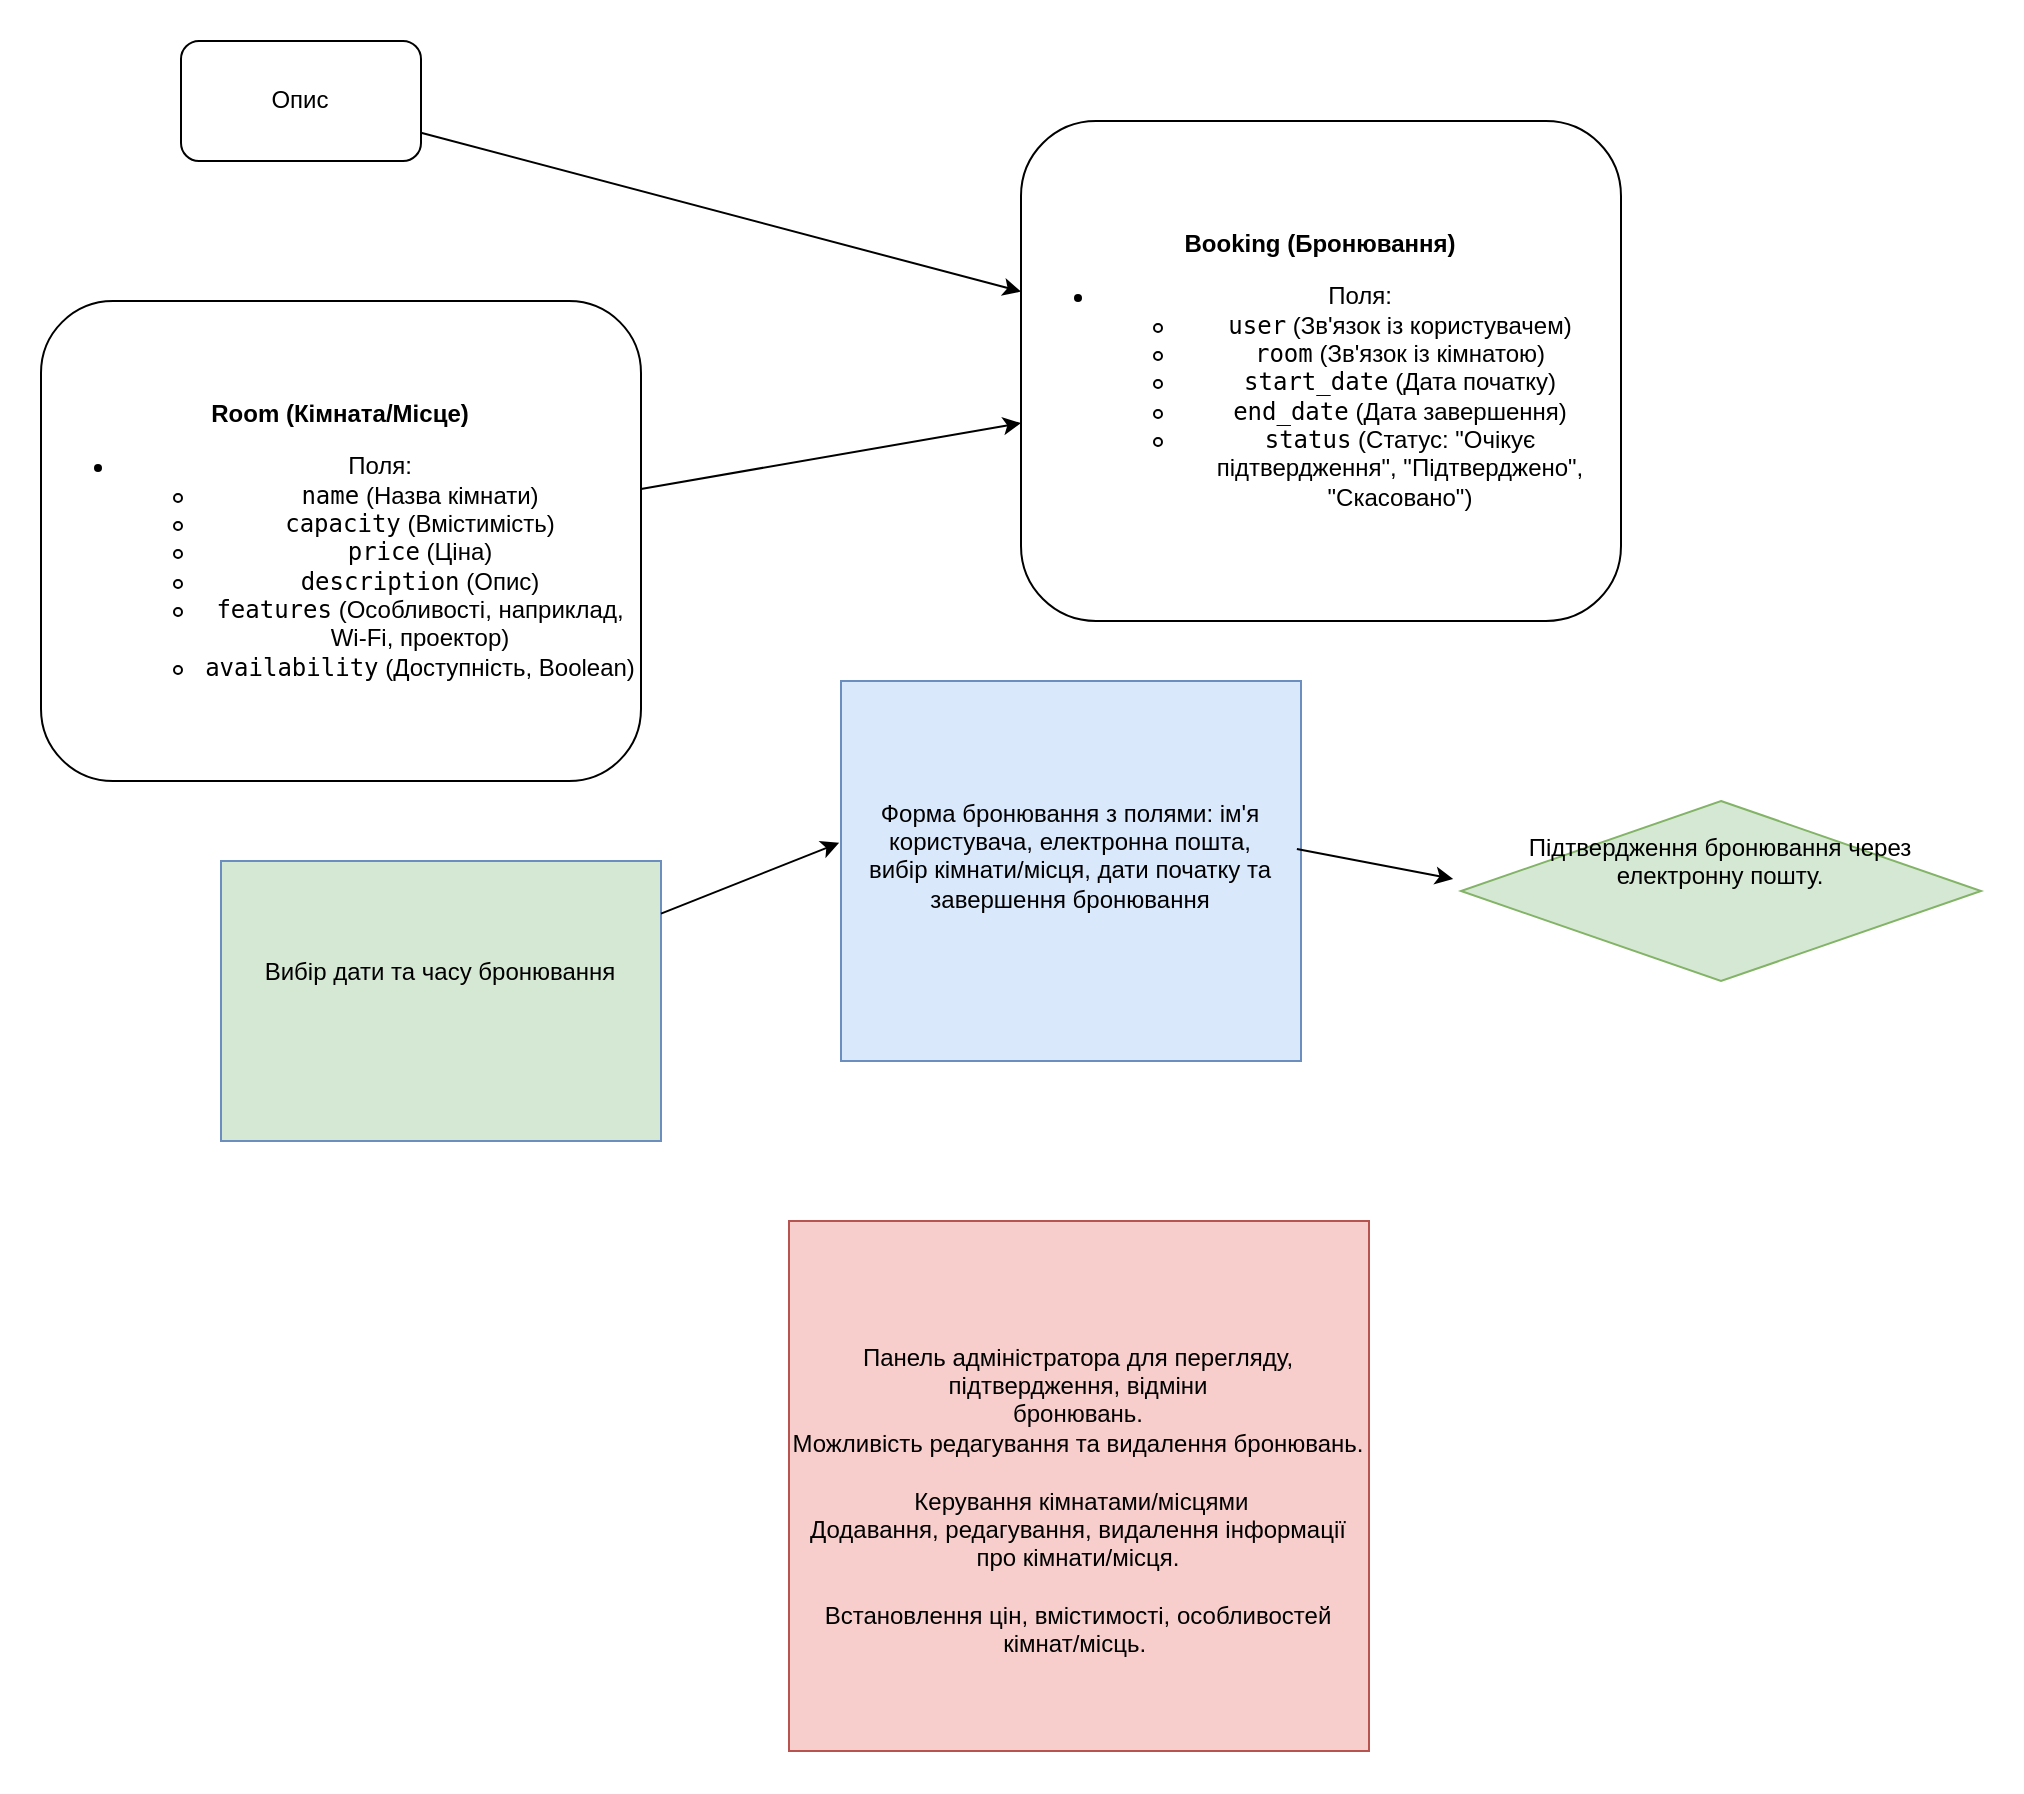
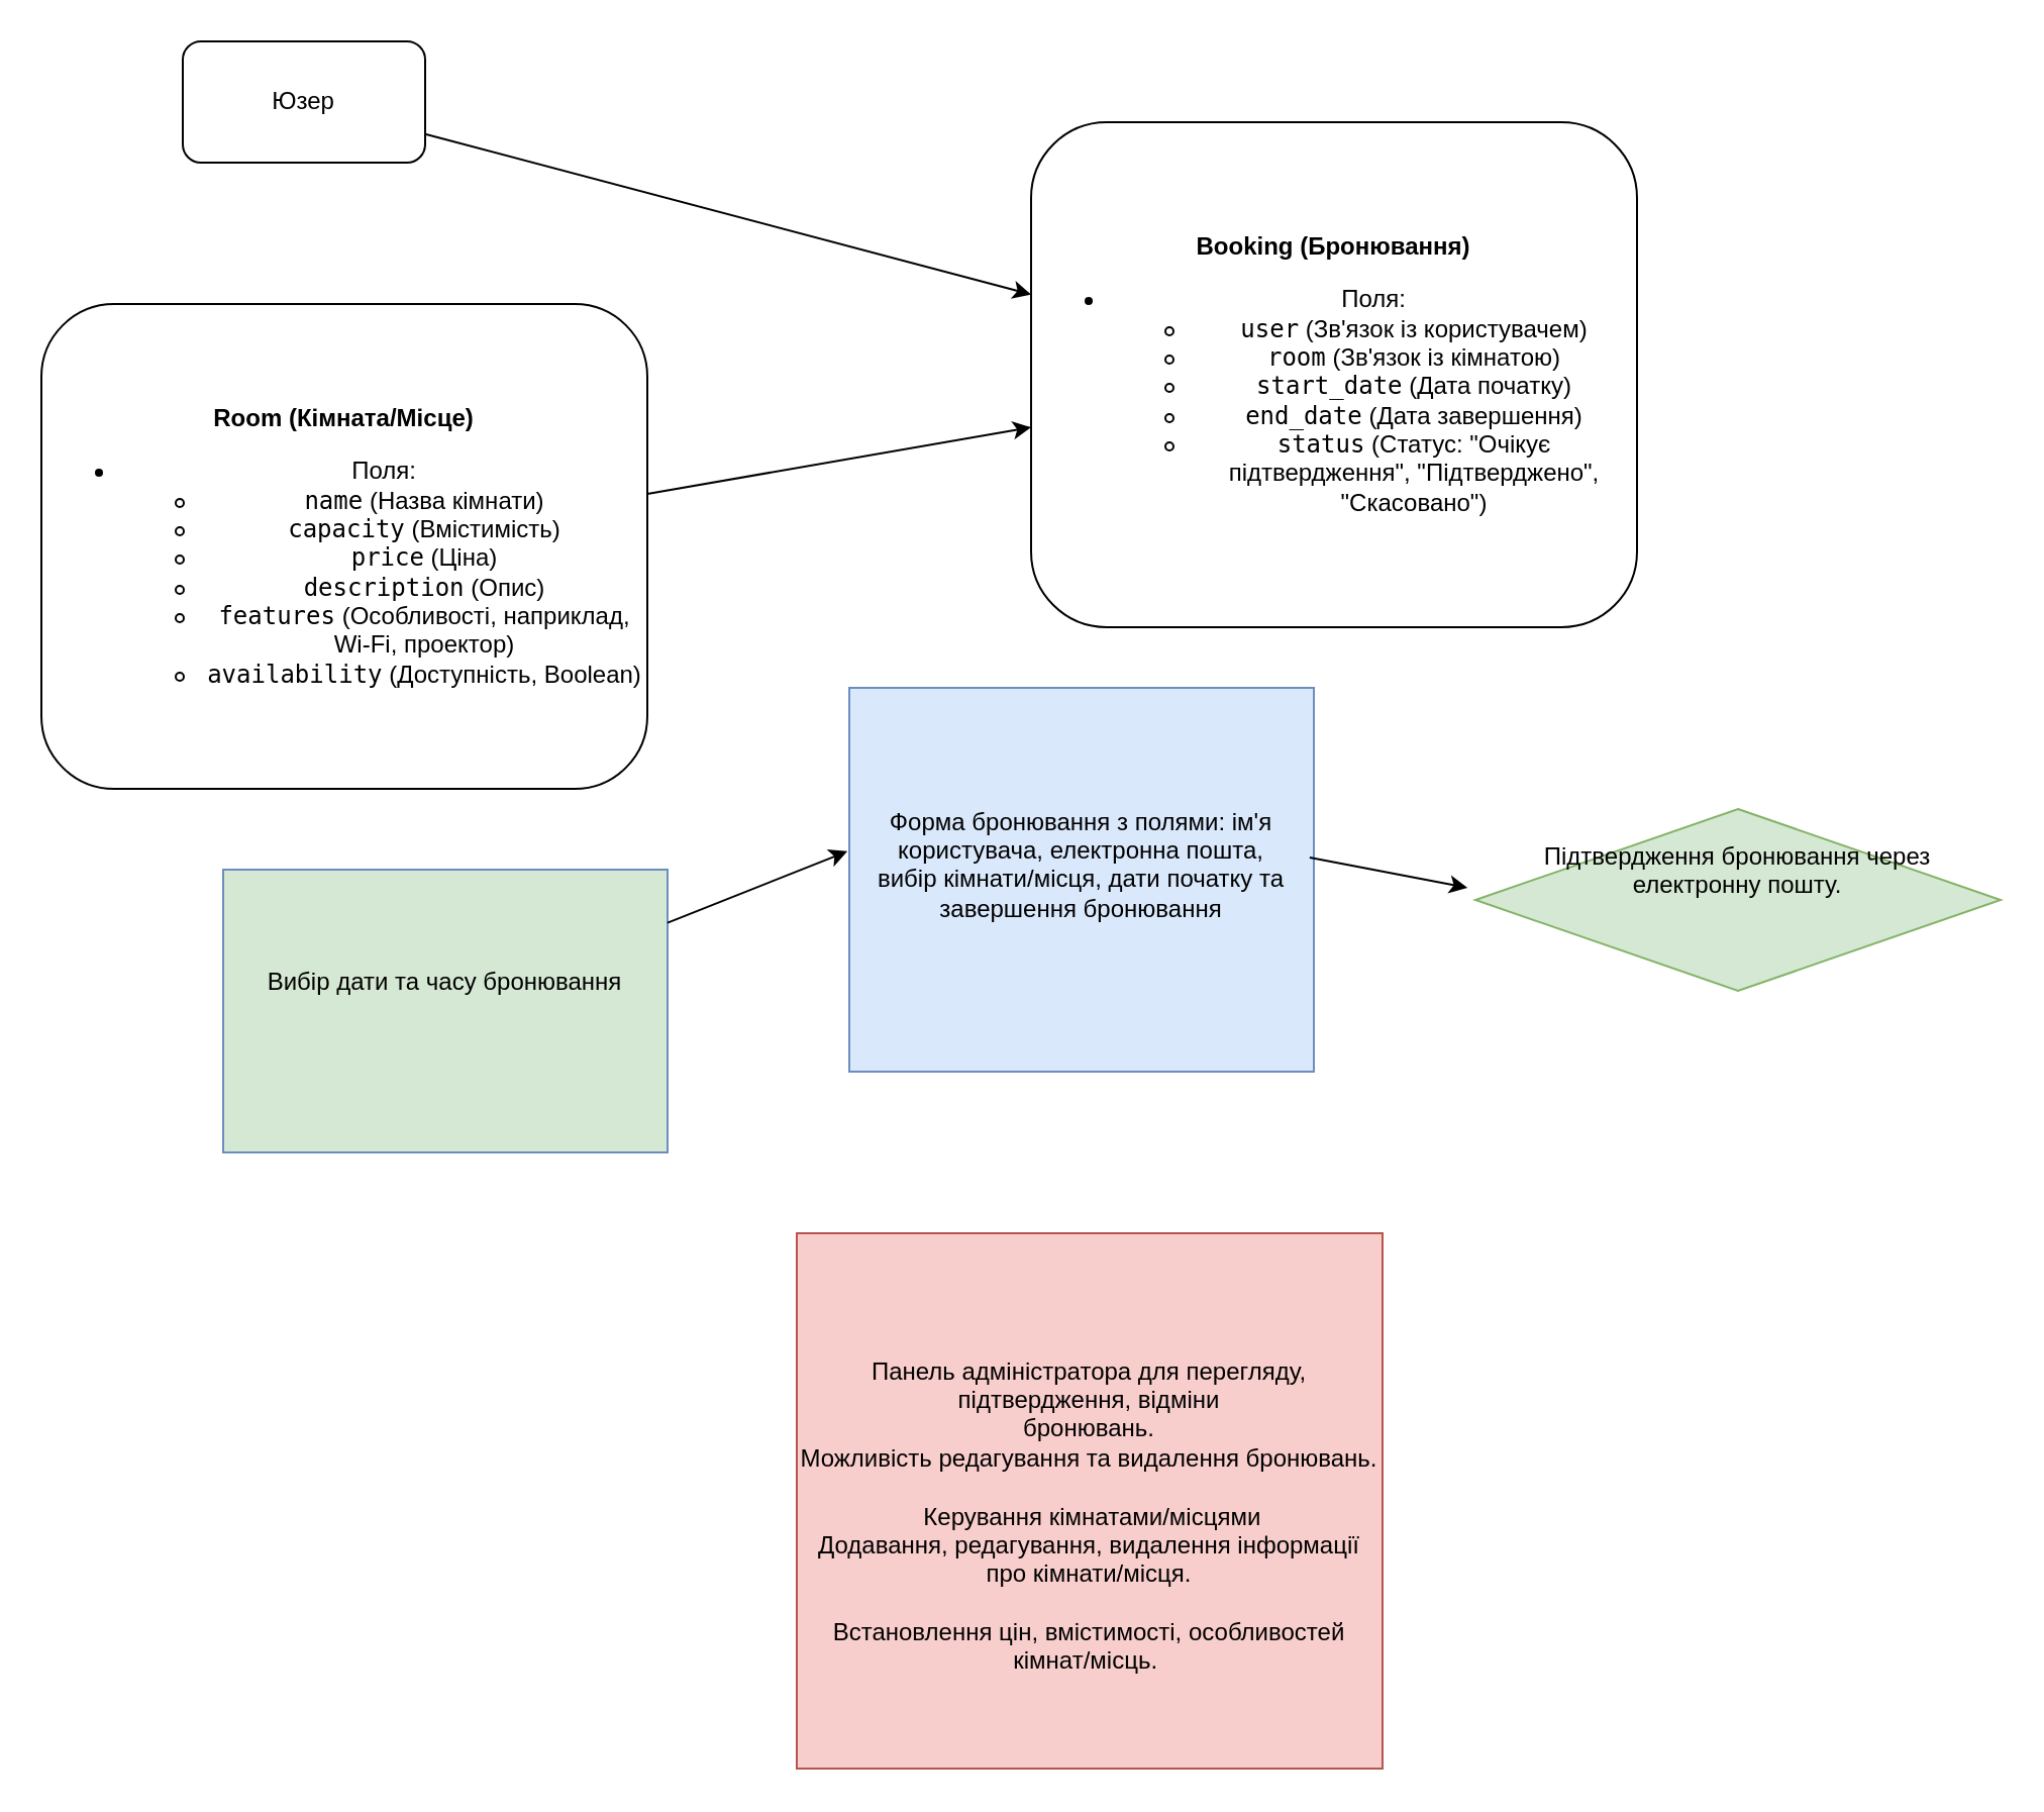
- <mxCell id="10" value="Опис" style="rounded=1;whiteSpace=wrap;html=1;" vertex="1" parent="1"><mxGeometry x="90" y="20" width="120" height="60" as="geometry" /></mxCell>
+ <mxCell id="10" value="Юзер" style="rounded=1;whiteSpace=wrap;html=1;" vertex="1" parent="1"><mxGeometry x="90" y="20" width="120" height="60" as="geometry" /></mxCell>
